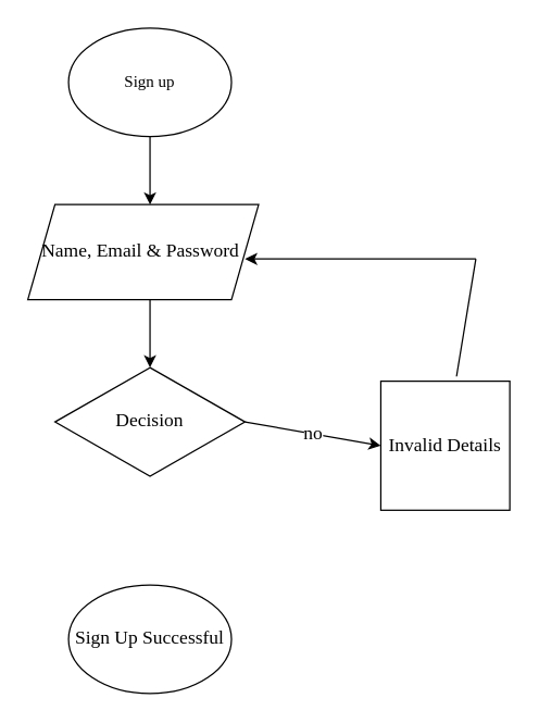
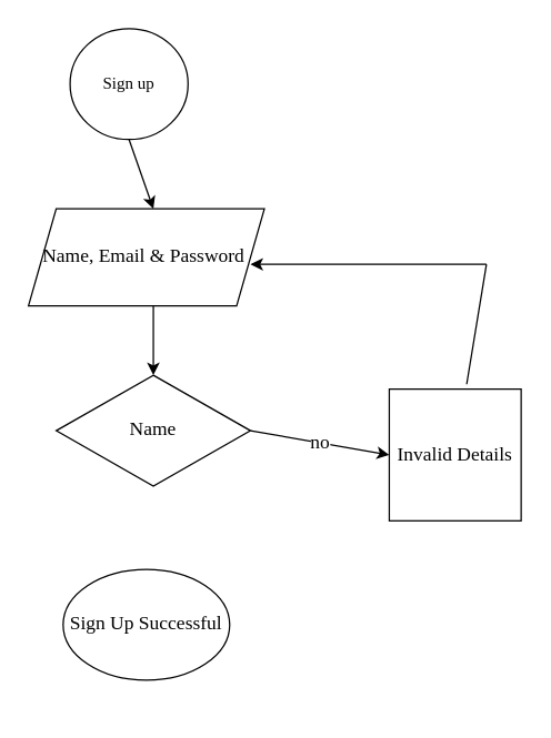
- <mxCell id="2" value="&lt;font face=&quot;Times New Roman&quot;&gt;Sign up&lt;/font&gt;" style="ellipse;whiteSpace=wrap;html=1;" vertex="1" parent="1"><mxGeometry x="50" y="20" width="120" height="80" as="geometry" /></mxCell>
+ <mxCell id="2" value="&lt;font face=&quot;Times New Roman&quot;&gt;Sign up&lt;/font&gt;" style="ellipse;whiteSpace=wrap;html=1;" vertex="1" parent="1"><mxGeometry x="50" y="20" width="85" height="80" as="geometry" /></mxCell>
- <mxCell id="4" value="Decision" style="rhombus;whiteSpace=wrap;html=1;fontFamily=Times New Roman;fontSize=14;" vertex="1" parent="1"><mxGeometry x="40" y="270" width="140" height="80" as="geometry" /></mxCell>
+ <mxCell id="4" value="Name" style="rhombus;whiteSpace=wrap;html=1;fontFamily=Times New Roman;fontSize=14;" vertex="1" parent="1"><mxGeometry x="40" y="270" width="140" height="80" as="geometry" /></mxCell>
- <mxCell id="6" value="Sign Up Successful" style="ellipse;whiteSpace=wrap;html=1;fontFamily=Times New Roman;fontSize=14;" vertex="1" parent="1"><mxGeometry x="50" y="430" width="120" height="80" as="geometry" /></mxCell>
+ <mxCell id="6" value="Sign Up Successful" style="ellipse;whiteSpace=wrap;html=1;fontFamily=Times New Roman;fontSize=14;" vertex="1" parent="1"><mxGeometry x="45" y="410" width="120" height="80" as="geometry" /></mxCell>
